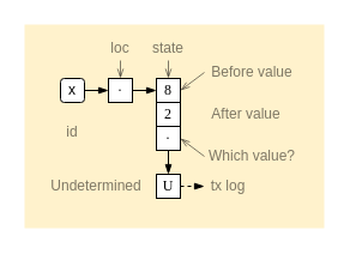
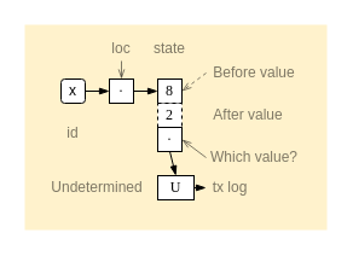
- <mxCell id="19" value="" style="endArrow=openThin;html=1;rounded=0;entryX=0.5;entryY=0;entryDx=0;entryDy=0;exitX=0.5;exitY=1;exitDx=0;exitDy=0;endFill=0;strokeOpacity=50;" edge="1" parent="1" source="18" target="3"><mxGeometry width="50" height="50" relative="1" as="geometry"><mxPoint x="110" y="60" as="sourcePoint" /><mxPoint x="110" y="75" as="targetPoint" /></mxGeometry></mxCell>
- <mxCell id="15" value="" style="endArrow=openThin;html=1;rounded=0;entryX=1;entryY=0.5;entryDx=0;entryDy=0;exitX=0;exitY=0.5;exitDx=0;exitDy=0;endFill=0;strokeOpacity=50;" edge="1" parent="1" source="11" target="3"><mxGeometry width="50" height="50" relative="1" as="geometry"><mxPoint x="100" y="150" as="sourcePoint" /><mxPoint x="120" y="135" as="targetPoint" /></mxGeometry></mxCell>
+ <mxCell id="15" value="" style="endArrow=openThin;html=1;rounded=0;entryX=1;entryY=0.5;entryDx=0;entryDy=0;exitX=0;exitY=0.5;exitDx=0;exitDy=0;endFill=0;strokeOpacity=50;dashed=1;" edge="1" parent="1" source="11" target="3"><mxGeometry width="50" height="50" relative="1" as="geometry"><mxPoint x="100" y="150" as="sourcePoint" /><mxPoint x="120" y="135" as="targetPoint" /></mxGeometry></mxCell>
- <mxCell id="4" value="2" style="rounded=0;whiteSpace=wrap;html=1;fontFamily=Verdana;" parent="1" vertex="1"><mxGeometry x="130" y="85" width="20" height="20" as="geometry" /></mxCell>
+ <mxCell id="4" value="2" style="rounded=0;whiteSpace=wrap;html=1;fontFamily=Verdana;dashed=1;" parent="1" vertex="1"><mxGeometry x="130" y="85" width="20" height="20" as="geometry" /></mxCell>
- <mxCell id="20" value="U" style="rounded=0;whiteSpace=wrap;html=1;fontFamily=Verdana;strokeColor=#000000;" vertex="1" parent="1"><mxGeometry x="130" y="145" width="20" height="20" as="geometry" /></mxCell>
+ <mxCell id="20" value="U" style="rounded=0;whiteSpace=wrap;html=1;fontFamily=Verdana;strokeColor=#000000;" vertex="1" parent="1"><mxGeometry x="130" y="145" width="30" height="20" as="geometry" /></mxCell>
